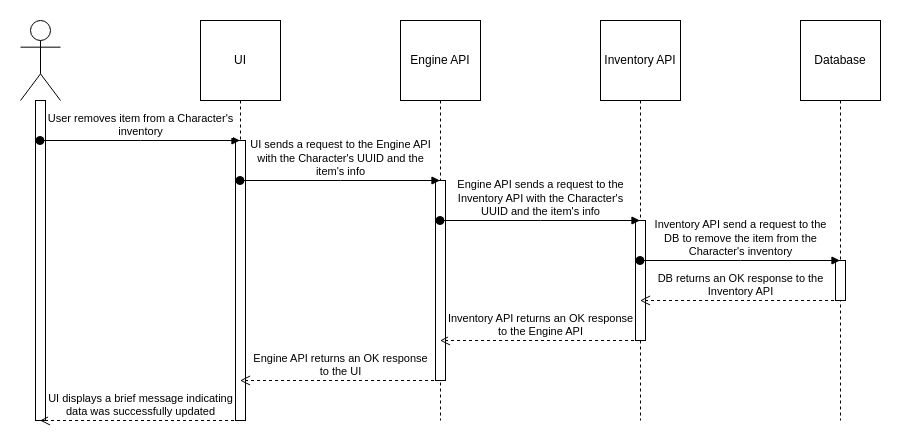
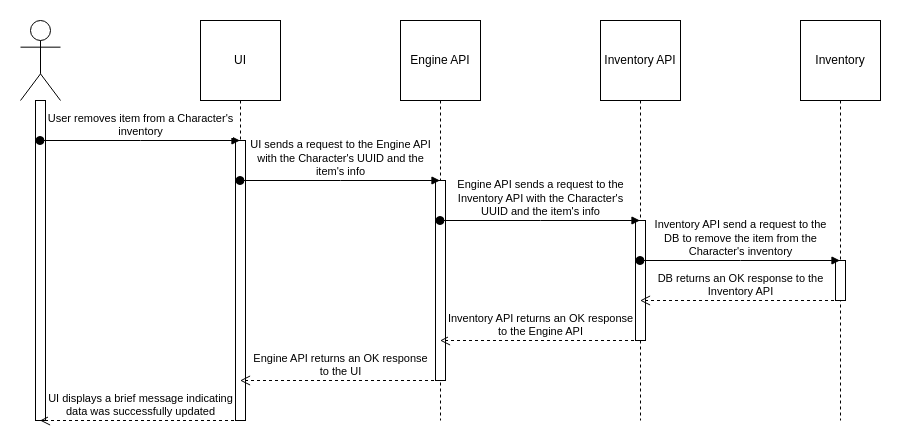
- <mxCell id="13" value="Database" style="shape=umlLifeline;perimeter=lifelinePerimeter;whiteSpace=wrap;html=1;container=1;dropTarget=0;collapsible=0;recursiveResize=0;outlineConnect=0;portConstraint=eastwest;newEdgeStyle={&quot;curved&quot;:0,&quot;rounded&quot;:0};size=80;" vertex="1" parent="1"><mxGeometry x="800" y="20" width="80" height="400" as="geometry" /></mxCell>
+ <mxCell id="13" value="Inventory" style="shape=umlLifeline;perimeter=lifelinePerimeter;whiteSpace=wrap;html=1;container=1;dropTarget=0;collapsible=0;recursiveResize=0;outlineConnect=0;portConstraint=eastwest;newEdgeStyle={&quot;curved&quot;:0,&quot;rounded&quot;:0};size=80;" vertex="1" parent="1"><mxGeometry x="800" y="20" width="80" height="400" as="geometry" /></mxCell>
